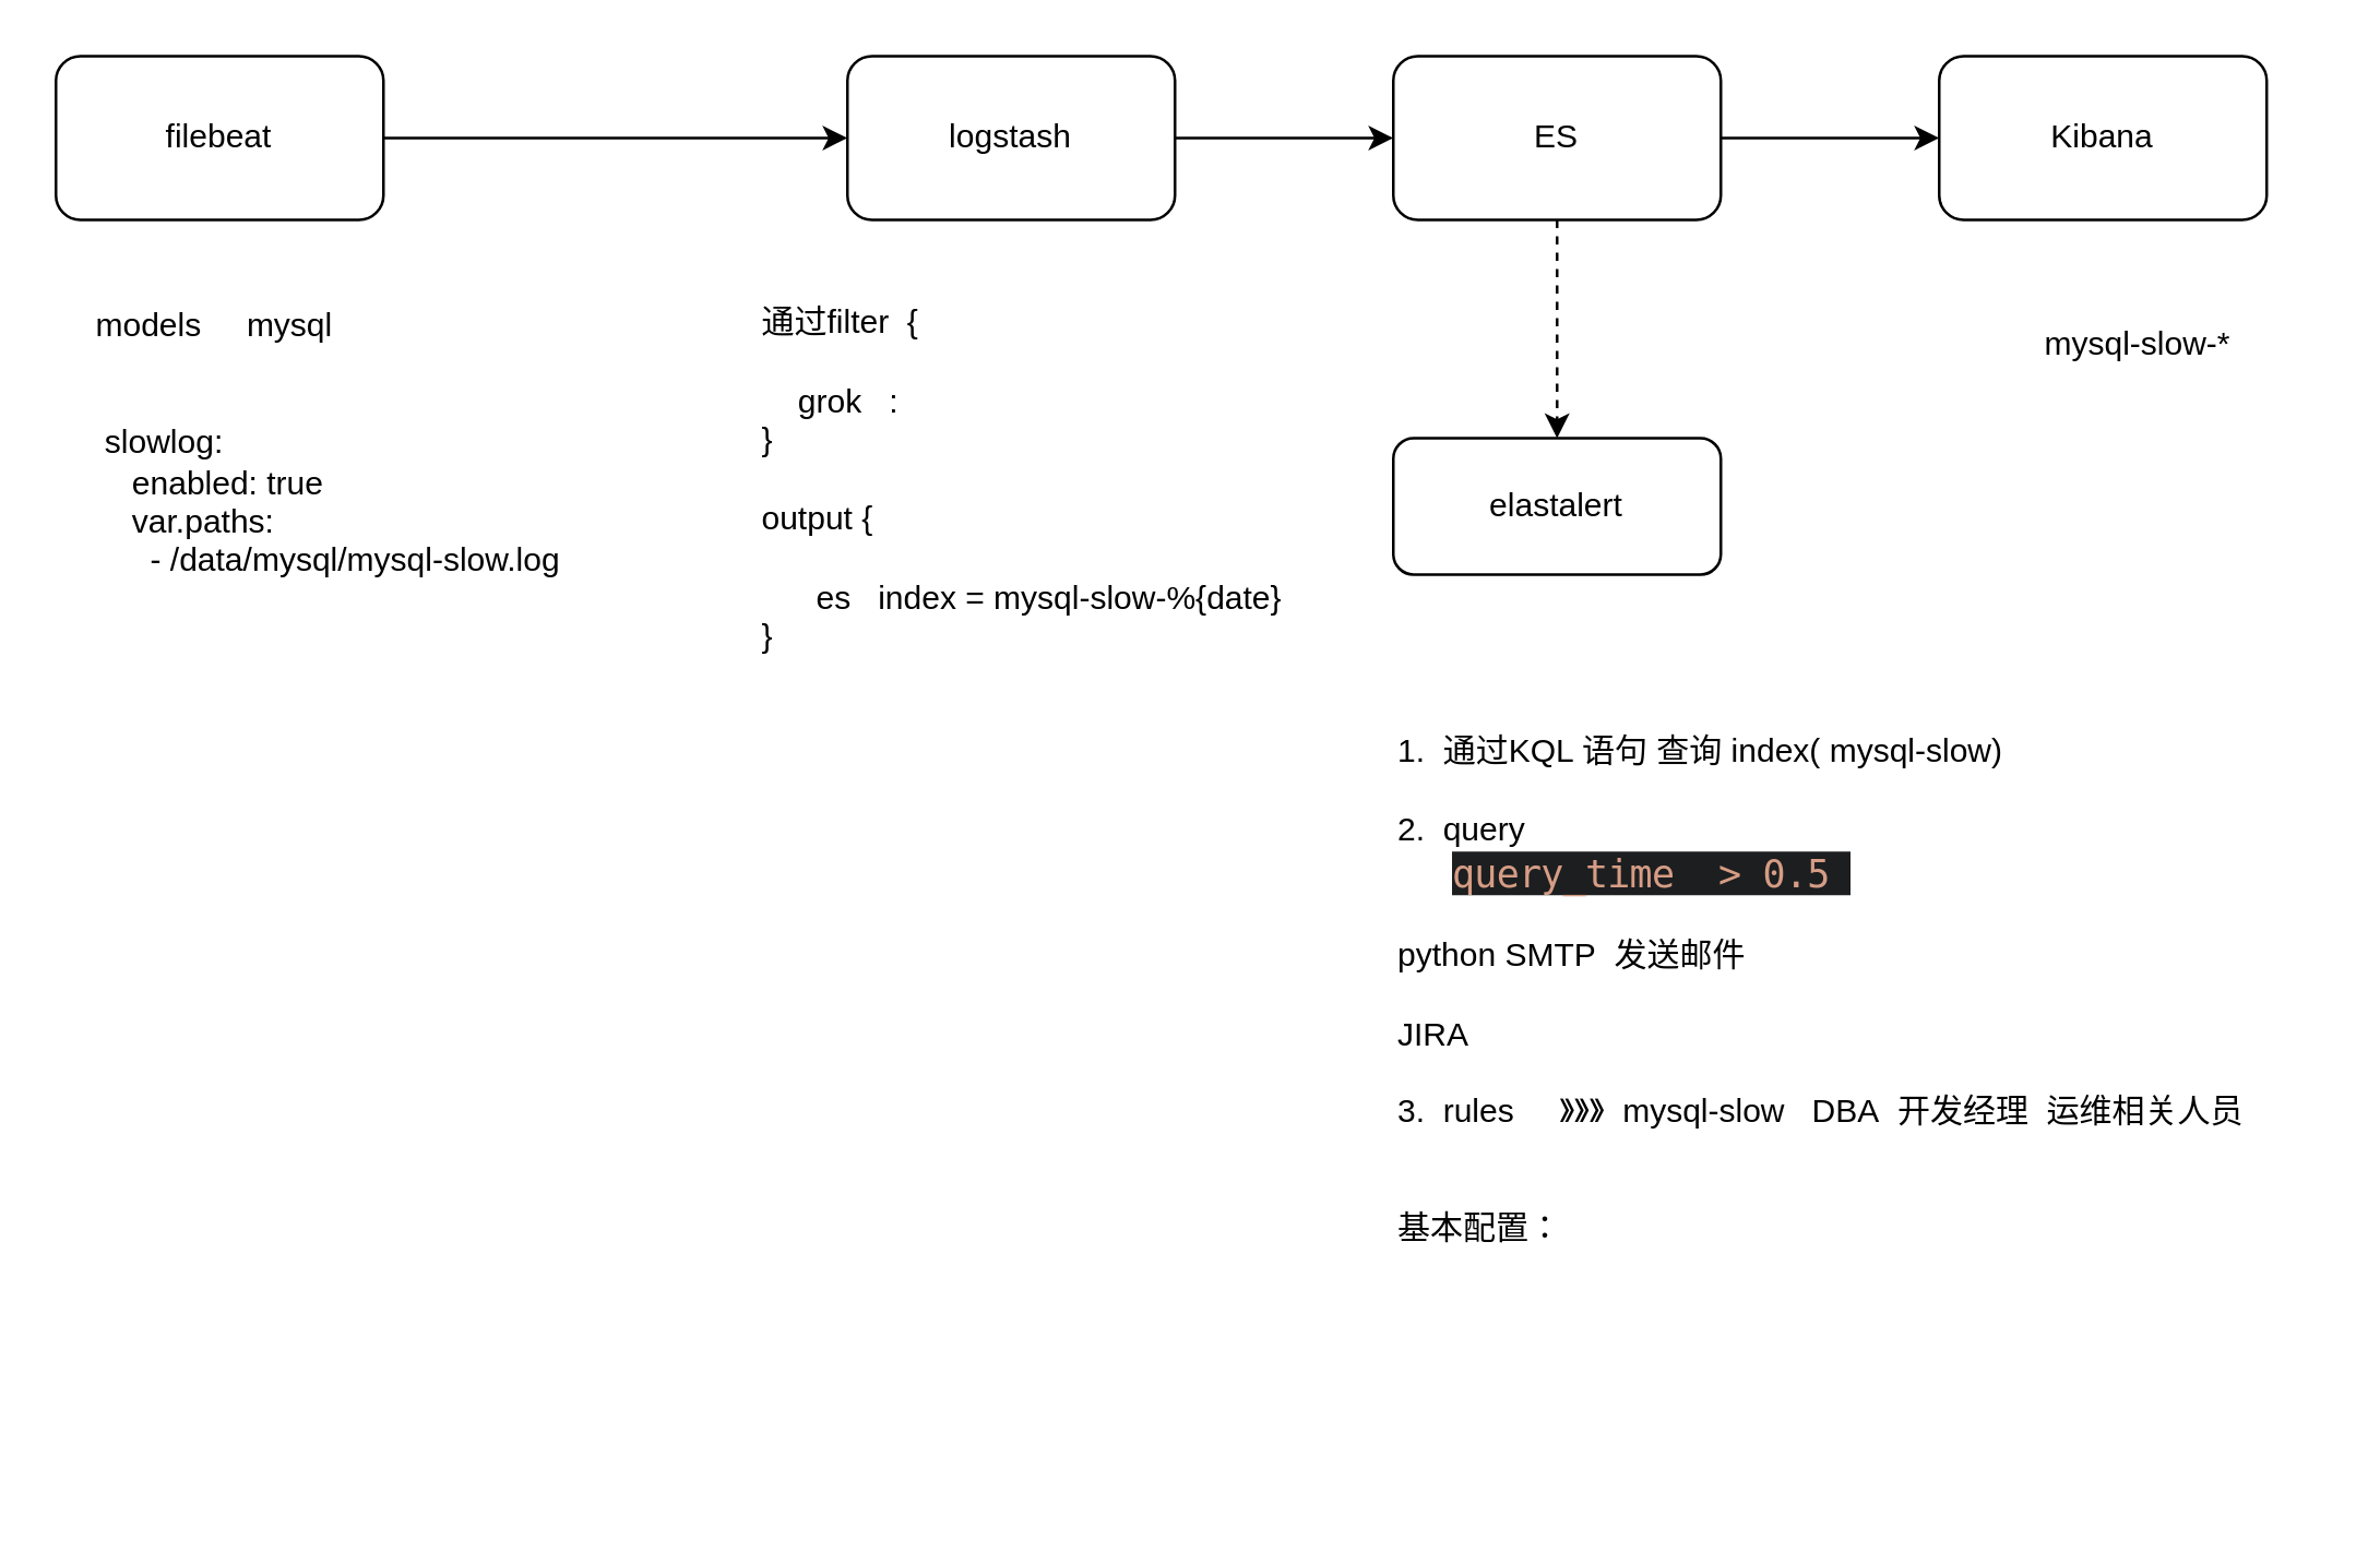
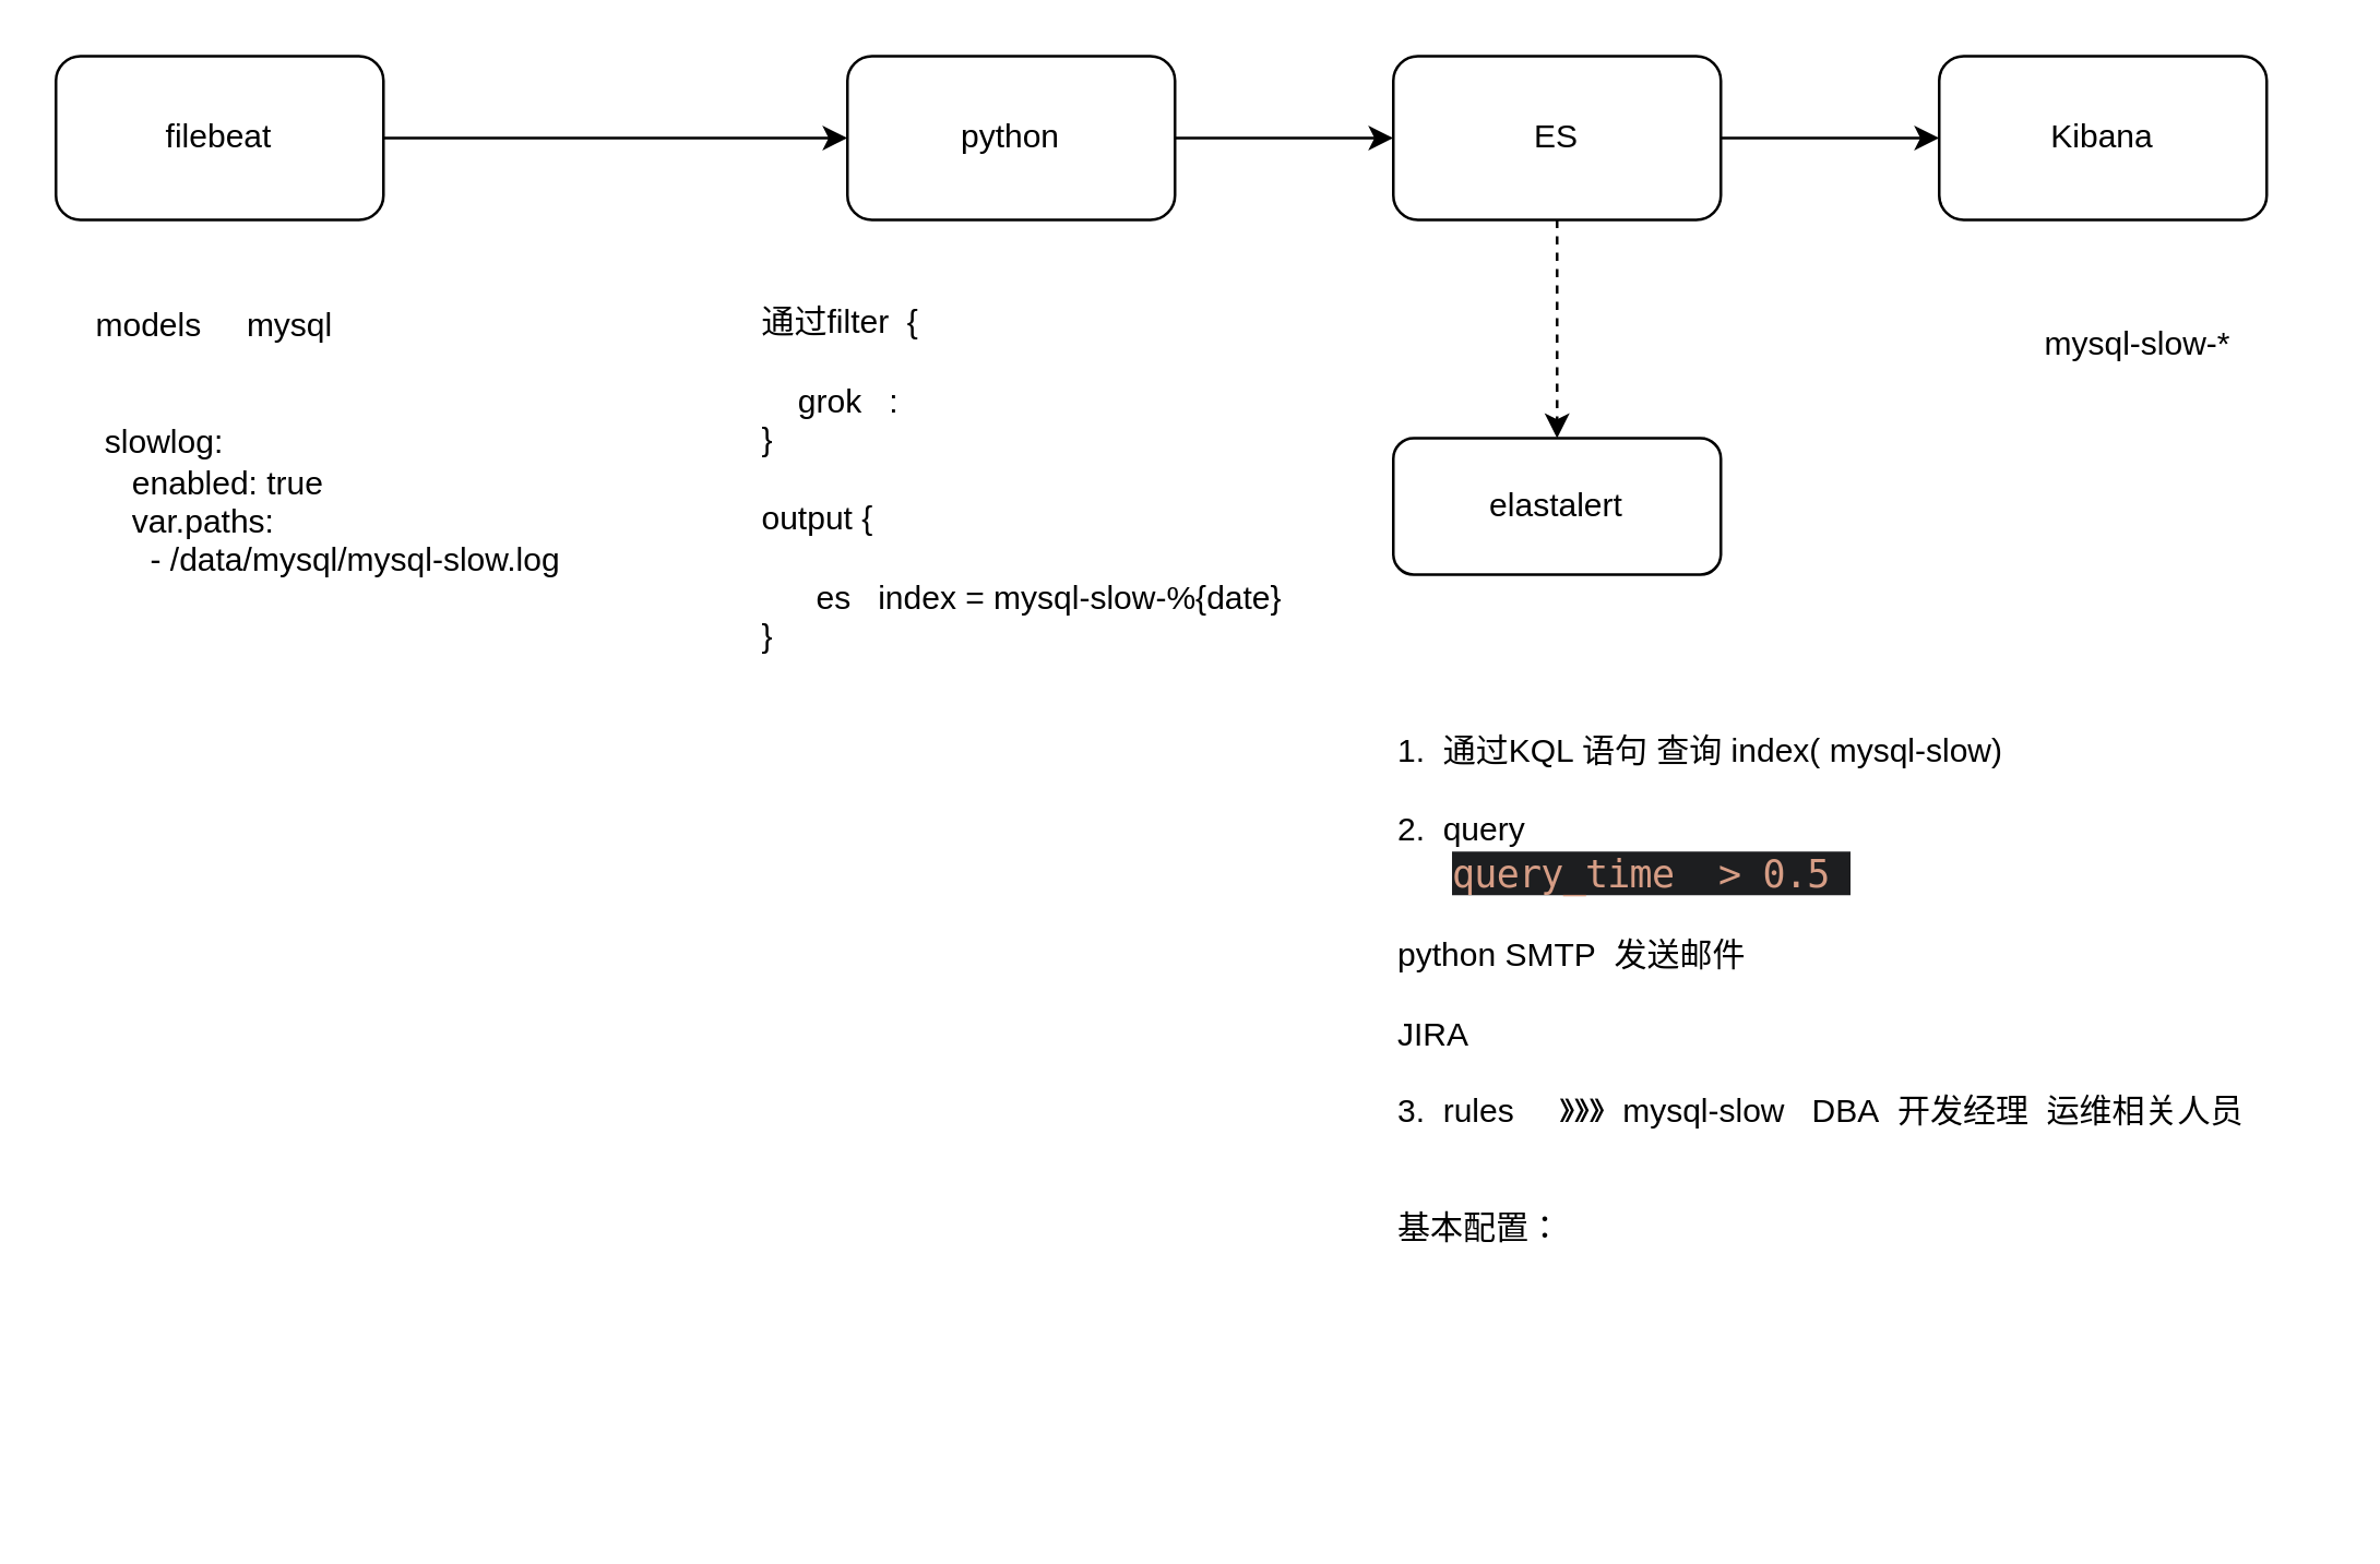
- <mxCell id="5" value="logstash" style="rounded=1;whiteSpace=wrap;html=1;" vertex="1" parent="1"><mxGeometry x="310" y="20" width="120" height="60" as="geometry" /></mxCell>
+ <mxCell id="5" value="python" style="rounded=1;whiteSpace=wrap;html=1;" vertex="1" parent="1"><mxGeometry x="310" y="20" width="120" height="60" as="geometry" /></mxCell>
